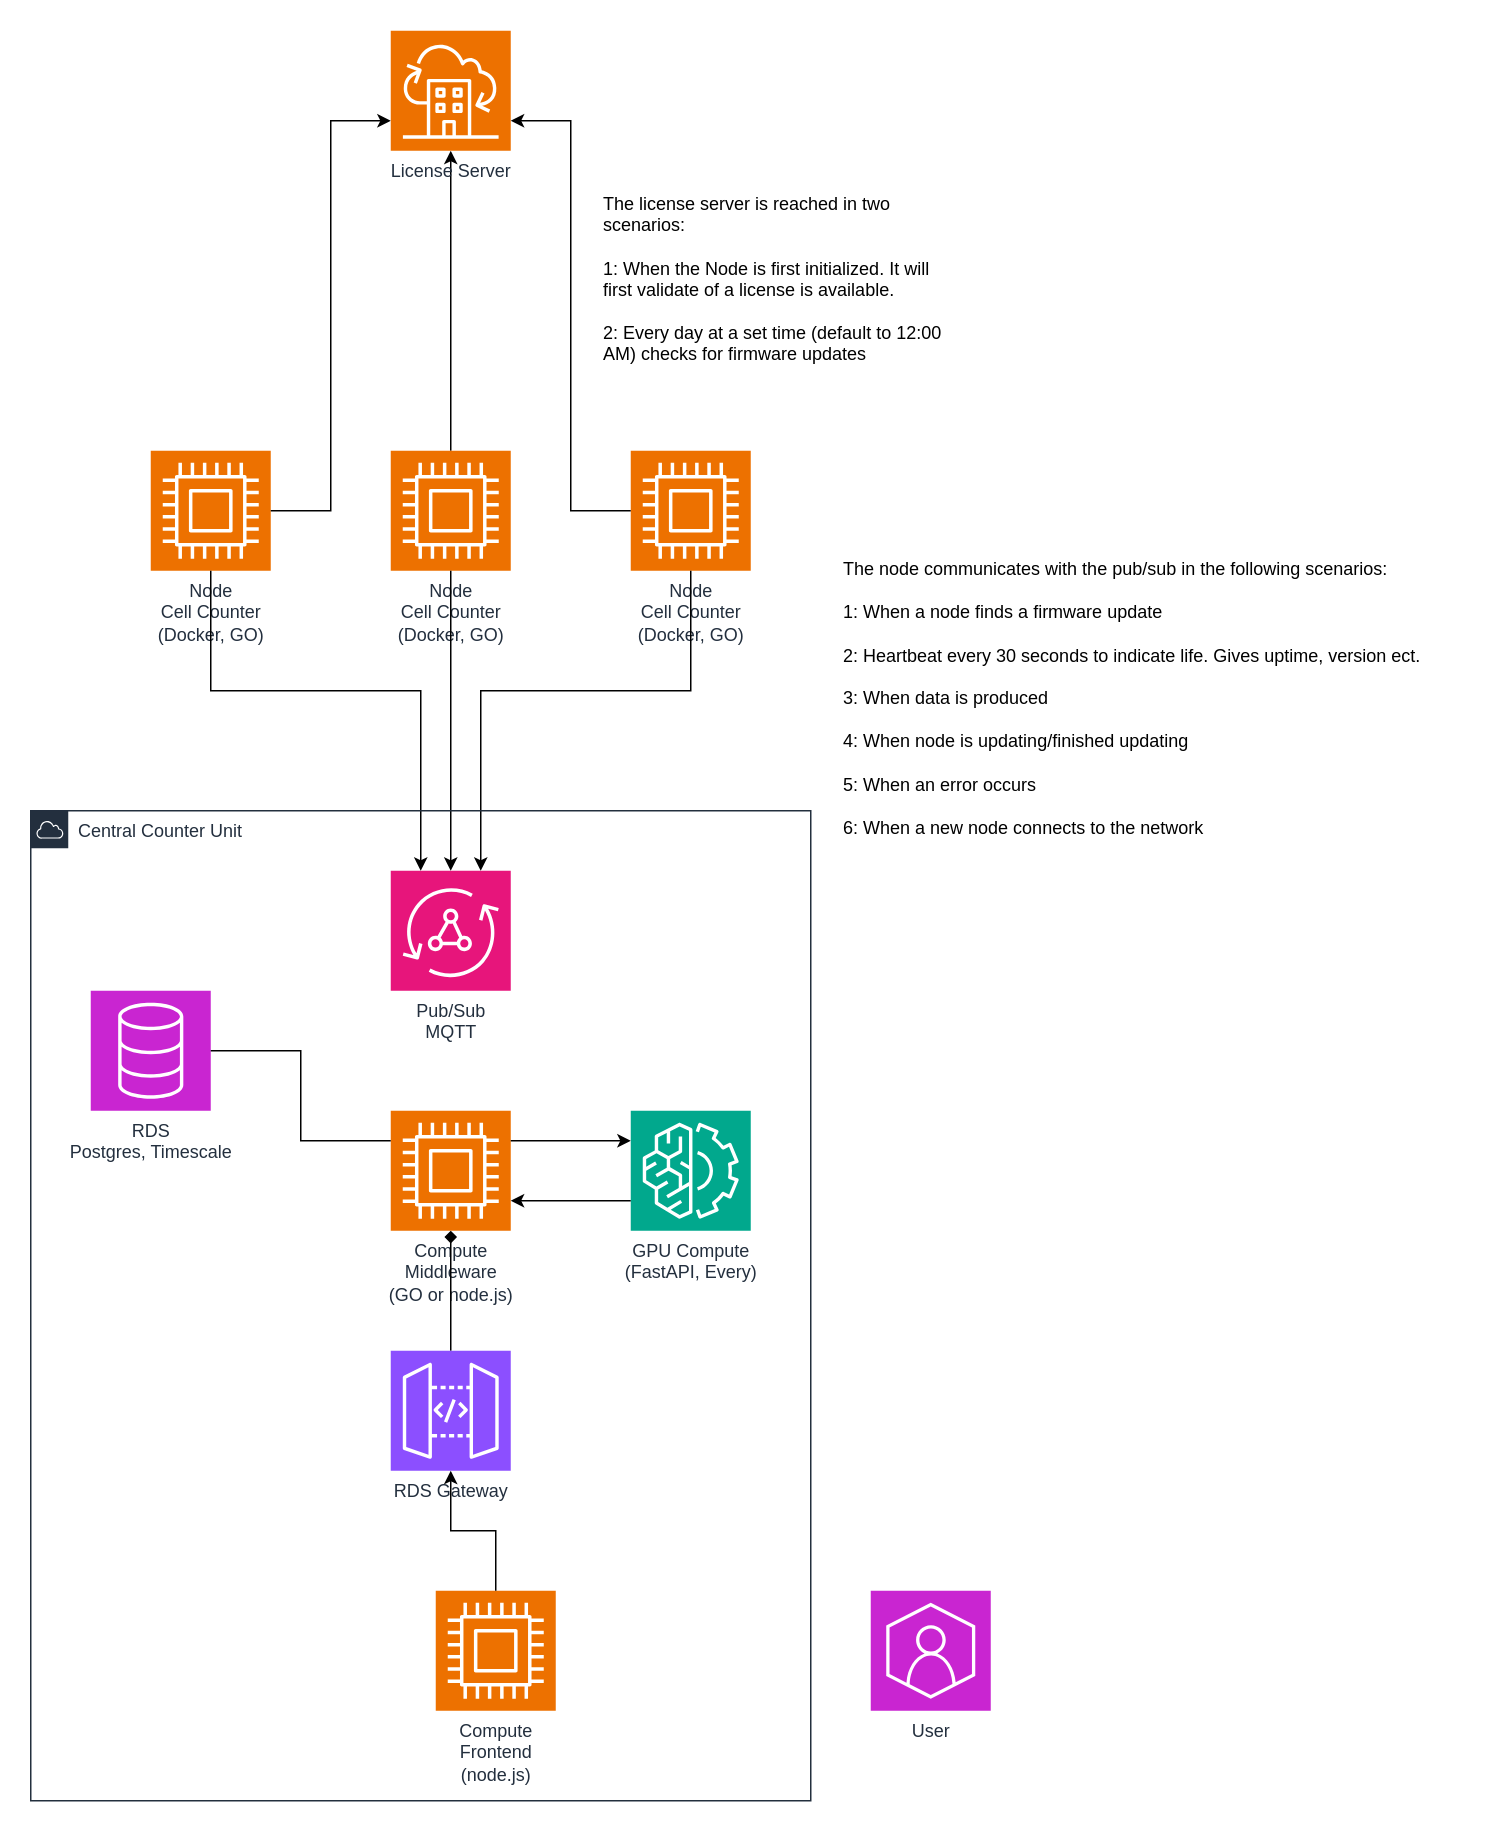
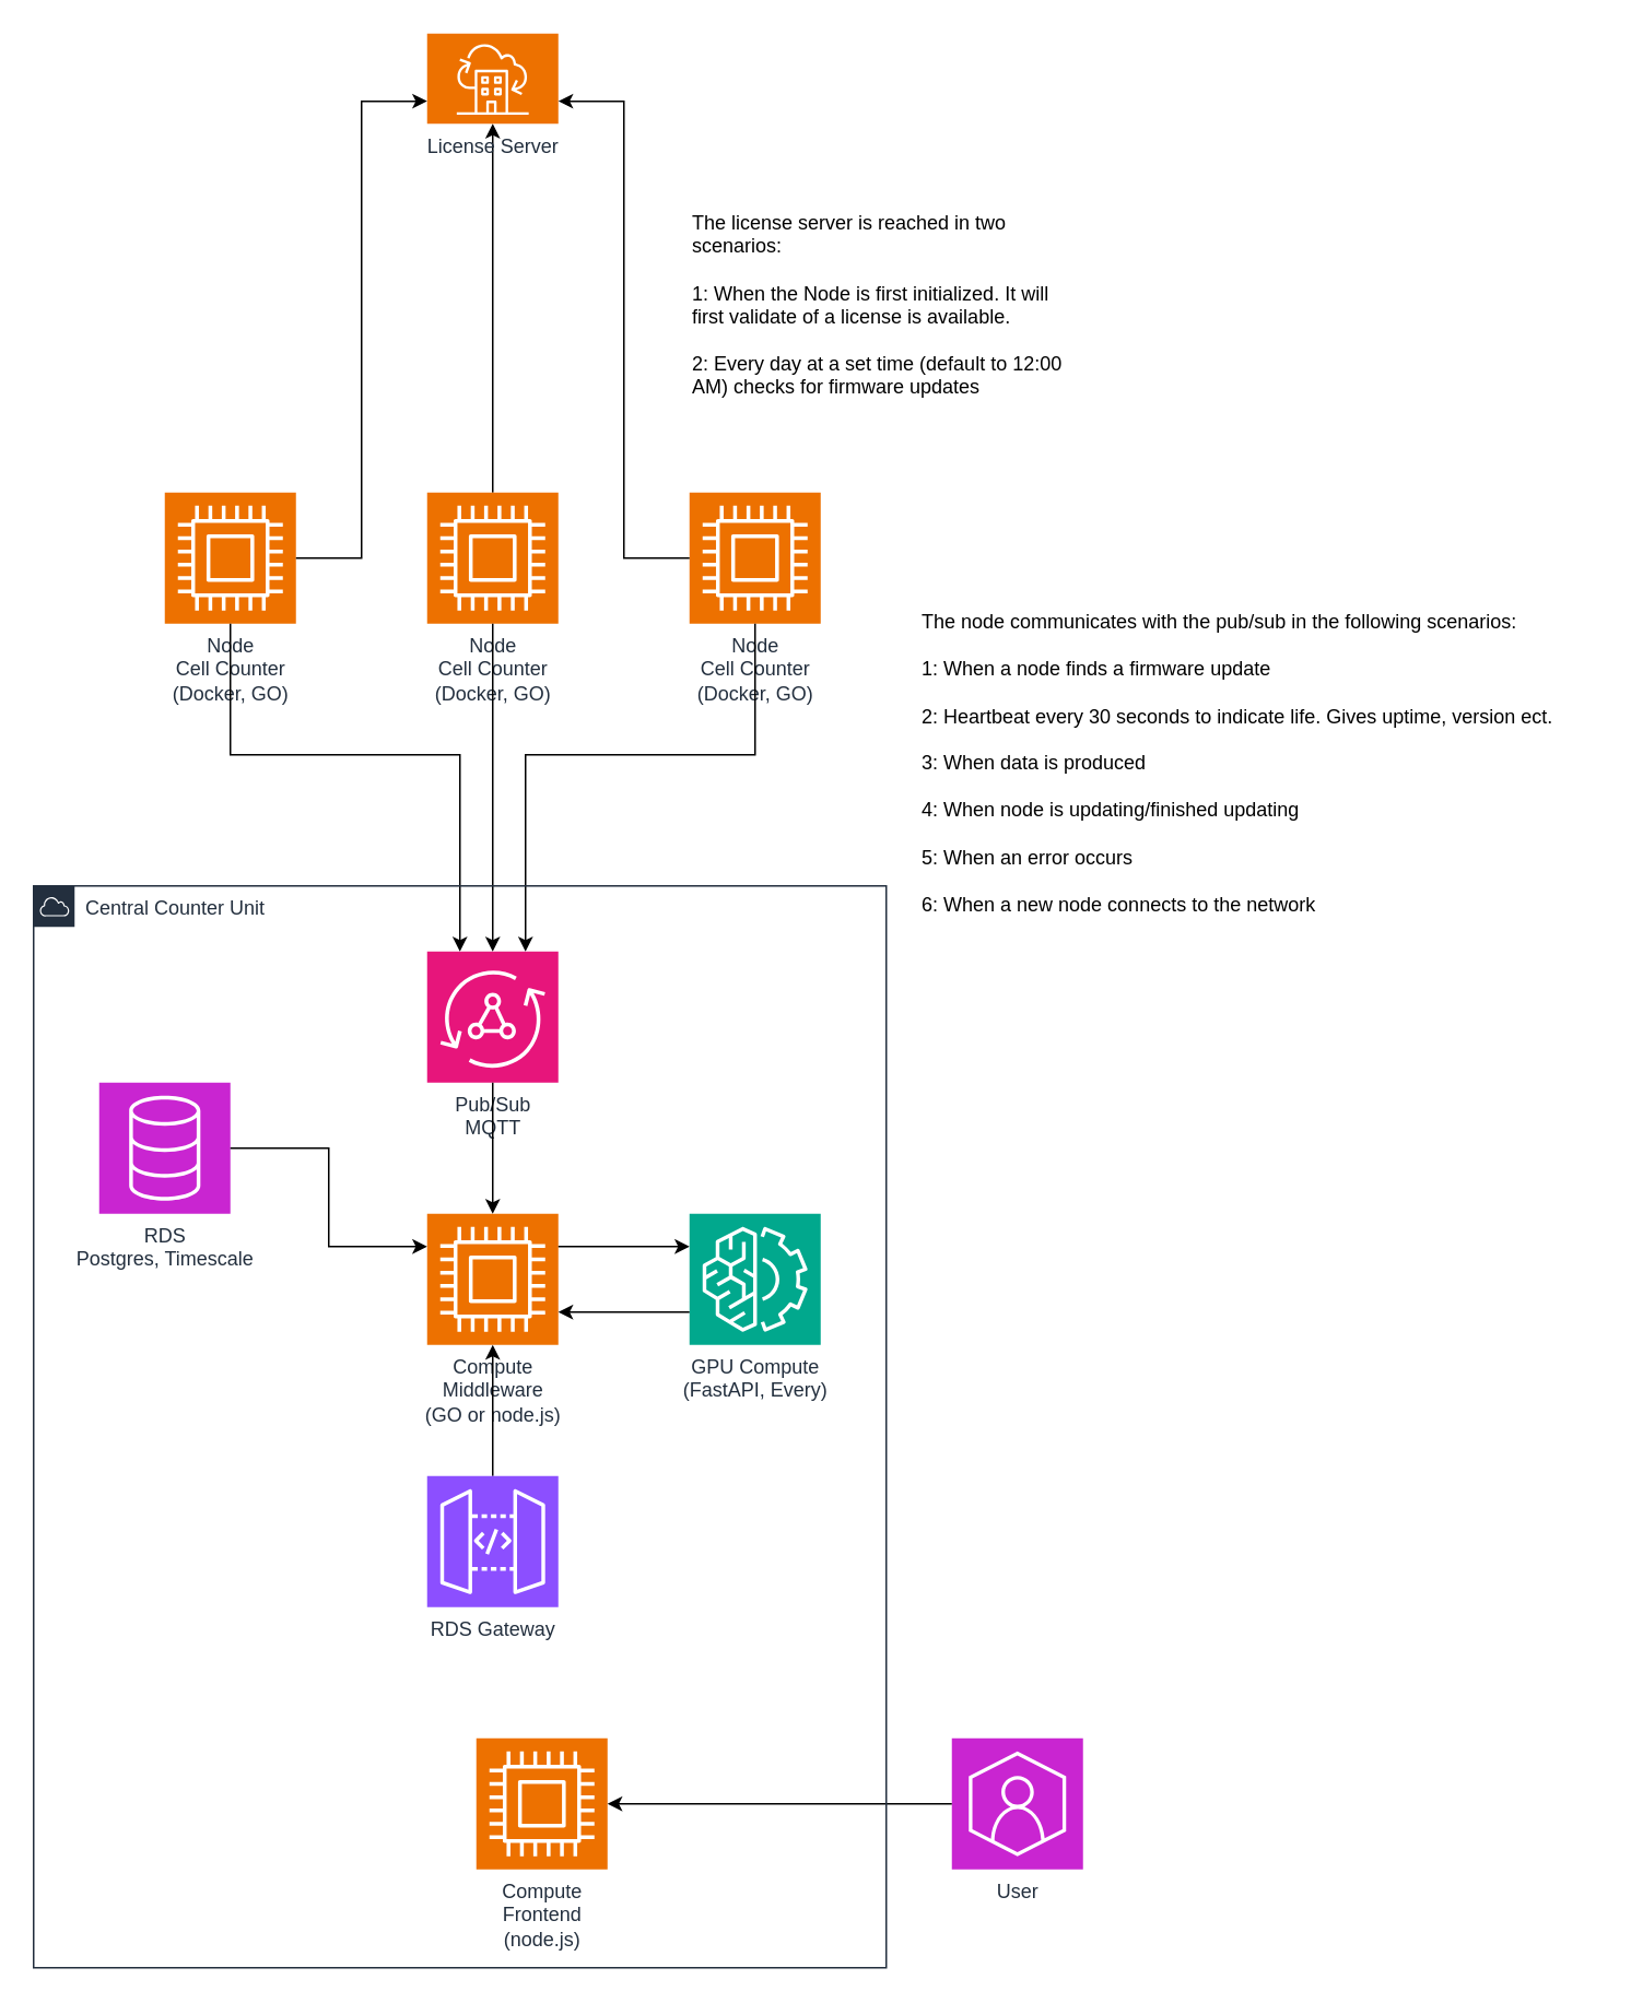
- <mxCell id="24" value="License Server" style="sketch=0;points=[[0,0,0],[0.25,0,0],[0.5,0,0],[0.75,0,0],[1,0,0],[0,1,0],[0.25,1,0],[0.5,1,0],[0.75,1,0],[1,1,0],[0,0.25,0],[0,0.5,0],[0,0.75,0],[1,0.25,0],[1,0.5,0],[1,0.75,0]];outlineConnect=0;fontColor=#232F3E;fillColor=#ED7100;strokeColor=#ffffff;dashed=0;verticalLabelPosition=bottom;verticalAlign=top;align=center;html=1;fontSize=12;fontStyle=0;aspect=fixed;shape=mxgraph.aws4.resourceIcon;resIcon=mxgraph.aws4.outposts_family;" parent="1" vertex="1"><mxGeometry x="260" y="20" width="80" height="80" as="geometry" /></mxCell>
+ <mxCell id="24" value="License Server" style="sketch=0;points=[[0,0,0],[0.25,0,0],[0.5,0,0],[0.75,0,0],[1,0,0],[0,1,0],[0.25,1,0],[0.5,1,0],[0.75,1,0],[1,1,0],[0,0.25,0],[0,0.5,0],[0,0.75,0],[1,0.25,0],[1,0.5,0],[1,0.75,0]];outlineConnect=0;fontColor=#232F3E;fillColor=#ED7100;strokeColor=#ffffff;dashed=0;verticalLabelPosition=bottom;verticalAlign=top;align=center;html=1;fontSize=12;fontStyle=0;aspect=fixed;shape=mxgraph.aws4.resourceIcon;resIcon=mxgraph.aws4.outposts_family;" parent="1" vertex="1"><mxGeometry x="260" y="20" width="80" height="55" as="geometry" /></mxCell>
- <mxCell id="27" value="&lt;div&gt;The license server is reached in two scenarios:&lt;/div&gt;&lt;div&gt;&lt;br&gt;&lt;/div&gt;&lt;div&gt;1: When the Node is first initialized. It will first validate of a license is available.&lt;/div&gt;&lt;div&gt;&lt;br&gt;&lt;/div&gt;&lt;div&gt;2: Every day at a set time (default to 12:00 AM) checks for firmware updates&lt;/div&gt;&lt;div&gt;&lt;br&gt;&lt;/div&gt;&lt;div&gt;&lt;br&gt;&lt;/div&gt;" style="text;html=1;align=left;verticalAlign=middle;whiteSpace=wrap;rounded=0;" parent="1" vertex="1"><mxGeometry x="400" y="110" width="240" height="180" as="geometry" /></mxCell>
+ <mxCell id="27" value="&lt;div&gt;The license server is reached in two scenarios:&lt;/div&gt;&lt;div&gt;&lt;br&gt;&lt;/div&gt;&lt;div&gt;1: When the Node is first initialized. It will first validate of a license is available.&lt;/div&gt;&lt;div&gt;&lt;br&gt;&lt;/div&gt;&lt;div&gt;2: Every day at a set time (default to 12:00 AM) checks for firmware updates&lt;/div&gt;&lt;div&gt;&lt;br&gt;&lt;/div&gt;&lt;div&gt;&lt;br&gt;&lt;/div&gt;" style="text;html=1;align=left;verticalAlign=middle;whiteSpace=wrap;rounded=0;" parent="1" vertex="1"><mxGeometry x="420" y="110" width="240" height="180" as="geometry" /></mxCell>
+ <mxCell id="11" style="edgeStyle=orthogonalEdgeStyle;rounded=0;orthogonalLoop=1;jettySize=auto;html=1;entryX=0.5;entryY=0;entryDx=0;entryDy=0;entryPerimeter=0;" parent="1" source="2" target="5" edge="1"><mxGeometry relative="1" as="geometry" /></mxCell>
- <mxCell id="10" style="edgeStyle=orthogonalEdgeStyle;rounded=0;orthogonalLoop=1;jettySize=auto;html=1;entryX=0;entryY=0.25;entryDx=0;entryDy=0;entryPerimeter=0;endArrow=none;" parent="1" source="3" target="5" edge="1"><mxGeometry relative="1" as="geometry" /></mxCell>
+ <mxCell id="10" style="edgeStyle=orthogonalEdgeStyle;rounded=0;orthogonalLoop=1;jettySize=auto;html=1;entryX=0;entryY=0.25;entryDx=0;entryDy=0;entryPerimeter=0;" parent="1" source="3" target="5" edge="1"><mxGeometry relative="1" as="geometry" /></mxCell>
- <mxCell id="6" style="edgeStyle=orthogonalEdgeStyle;rounded=0;orthogonalLoop=1;jettySize=auto;html=1;endArrow=diamond;" parent="1" source="7" target="5" edge="1"><mxGeometry relative="1" as="geometry" /></mxCell>
+ <mxCell id="6" style="edgeStyle=orthogonalEdgeStyle;rounded=0;orthogonalLoop=1;jettySize=auto;html=1;" parent="1" source="7" target="5" edge="1"><mxGeometry relative="1" as="geometry" /></mxCell>
- <mxCell id="20" style="edgeStyle=orthogonalEdgeStyle;rounded=0;orthogonalLoop=1;jettySize=auto;html=1;entryX=0.5;entryY=1;entryDx=0;entryDy=0;entryPerimeter=0;" parent="1" source="19" target="7" edge="1"><mxGeometry relative="1" as="geometry" /></mxCell>
+ <mxCell id="22" style="edgeStyle=orthogonalEdgeStyle;rounded=0;orthogonalLoop=1;jettySize=auto;html=1;entryX=1;entryY=0.5;entryDx=0;entryDy=0;entryPerimeter=0;" parent="1" source="21" target="19" edge="1"><mxGeometry relative="1" as="geometry" /></mxCell>
